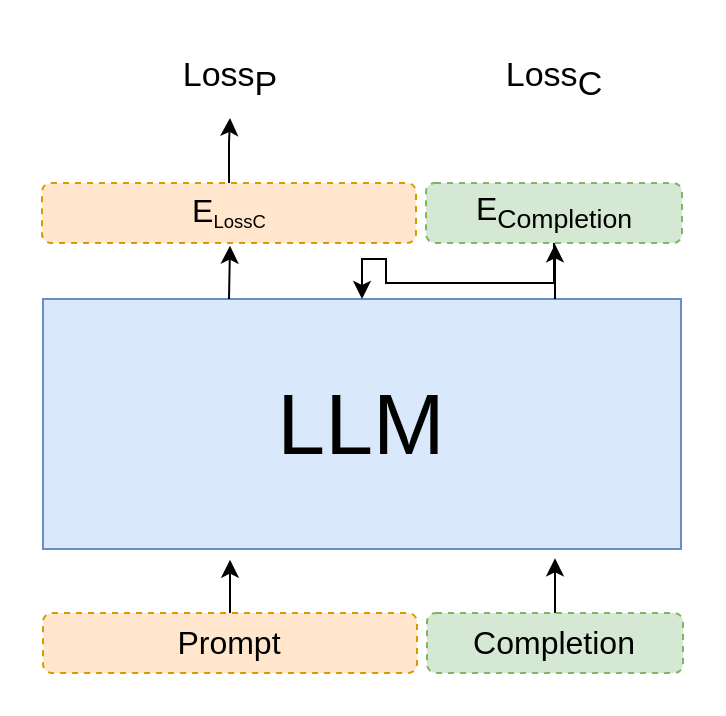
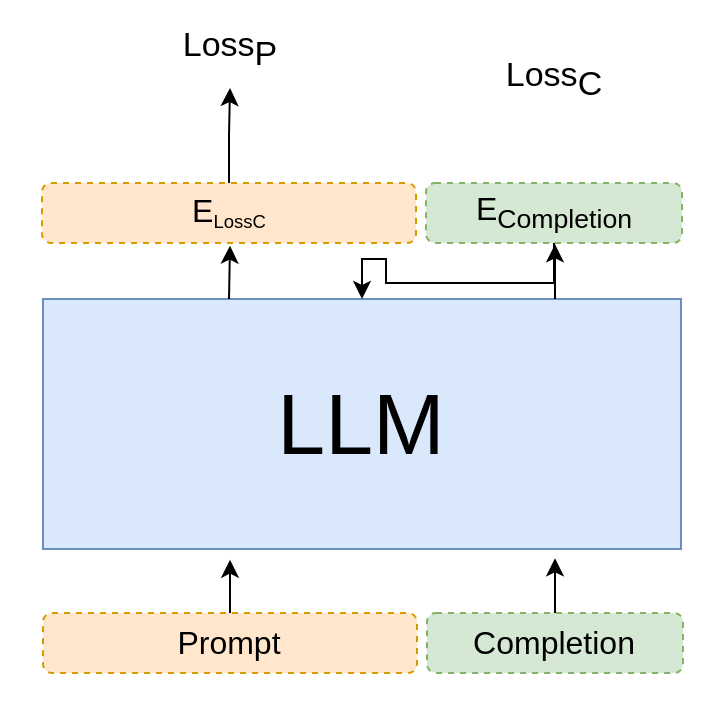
- <mxCell id="11" value="Loss&lt;sub style=&quot;font-size: 17px;&quot;&gt;P&lt;/sub&gt;" style="text;html=1;strokeColor=none;fillColor=none;align=center;verticalAlign=middle;whiteSpace=wrap;rounded=0;fontSize=17;" vertex="1" parent="1"><mxGeometry x="64.5" y="20.5" width="100" height="38" as="geometry" /></mxCell>
+ <mxCell id="11" value="Loss&lt;sub style=&quot;font-size: 17px;&quot;&gt;P&lt;/sub&gt;" style="text;html=1;strokeColor=none;fillColor=none;align=center;verticalAlign=middle;whiteSpace=wrap;rounded=0;fontSize=17;" vertex="1" parent="1"><mxGeometry x="64.5" y="5.5" width="100" height="38" as="geometry" /></mxCell>
